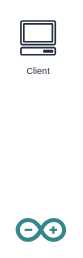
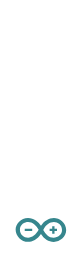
- <mxCell id="2" value="Client" style="sketch=0;outlineConnect=0;fontColor=#232F3E;gradientColor=none;strokeColor=#232F3E;fillColor=#ffffff;dashed=0;verticalLabelPosition=bottom;verticalAlign=top;align=center;html=1;fontSize=12;fontStyle=0;aspect=fixed;shape=mxgraph.aws4.resourceIcon;resIcon=mxgraph.aws4.client;" vertex="1" parent="1"><mxGeometry x="20" y="20" width="60" height="60" as="geometry" /></mxCell>
